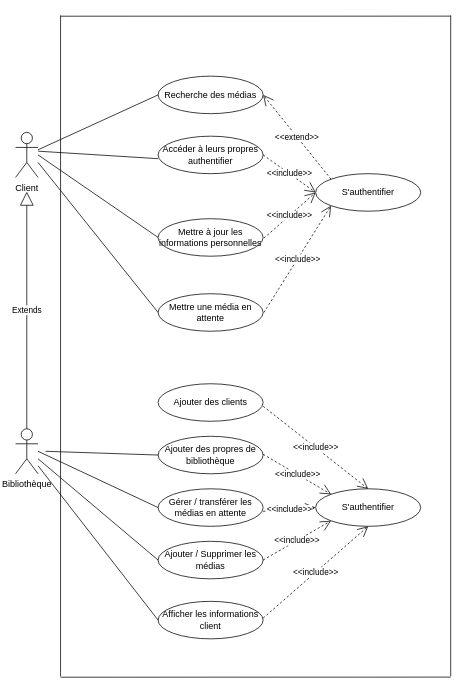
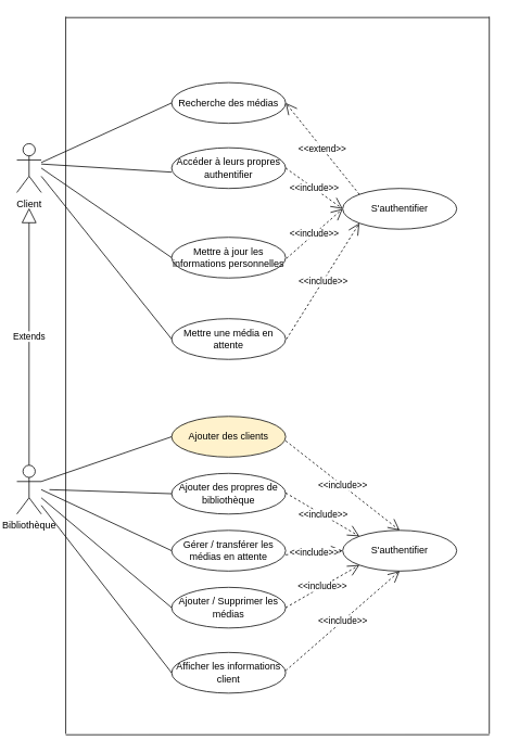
- <mxCell id="17" value="&amp;nbsp;Ajouter des clients&amp;nbsp;" style="ellipse;whiteSpace=wrap;html=1;" parent="1" vertex="1"><mxGeometry x="210" y="511" width="140" height="50" as="geometry" /></mxCell>
+ <mxCell id="17" value="&amp;nbsp;Ajouter des clients&amp;nbsp;" style="ellipse;whiteSpace=wrap;html=1;fillColor=#fff2cc;" parent="1" vertex="1"><mxGeometry x="210" y="511" width="140" height="50" as="geometry" /></mxCell>
+ <mxCell id="23" value="" style="endArrow=none;html=1;rounded=0;exitX=1;exitY=0.333;exitDx=0;exitDy=0;exitPerimeter=0;entryX=0;entryY=0.5;entryDx=0;entryDy=0;" parent="1" source="15" target="17" edge="1"><mxGeometry relative="1" as="geometry"><mxPoint x="180" y="621" as="sourcePoint" /><mxPoint x="340" y="621" as="targetPoint" /></mxGeometry></mxCell>
